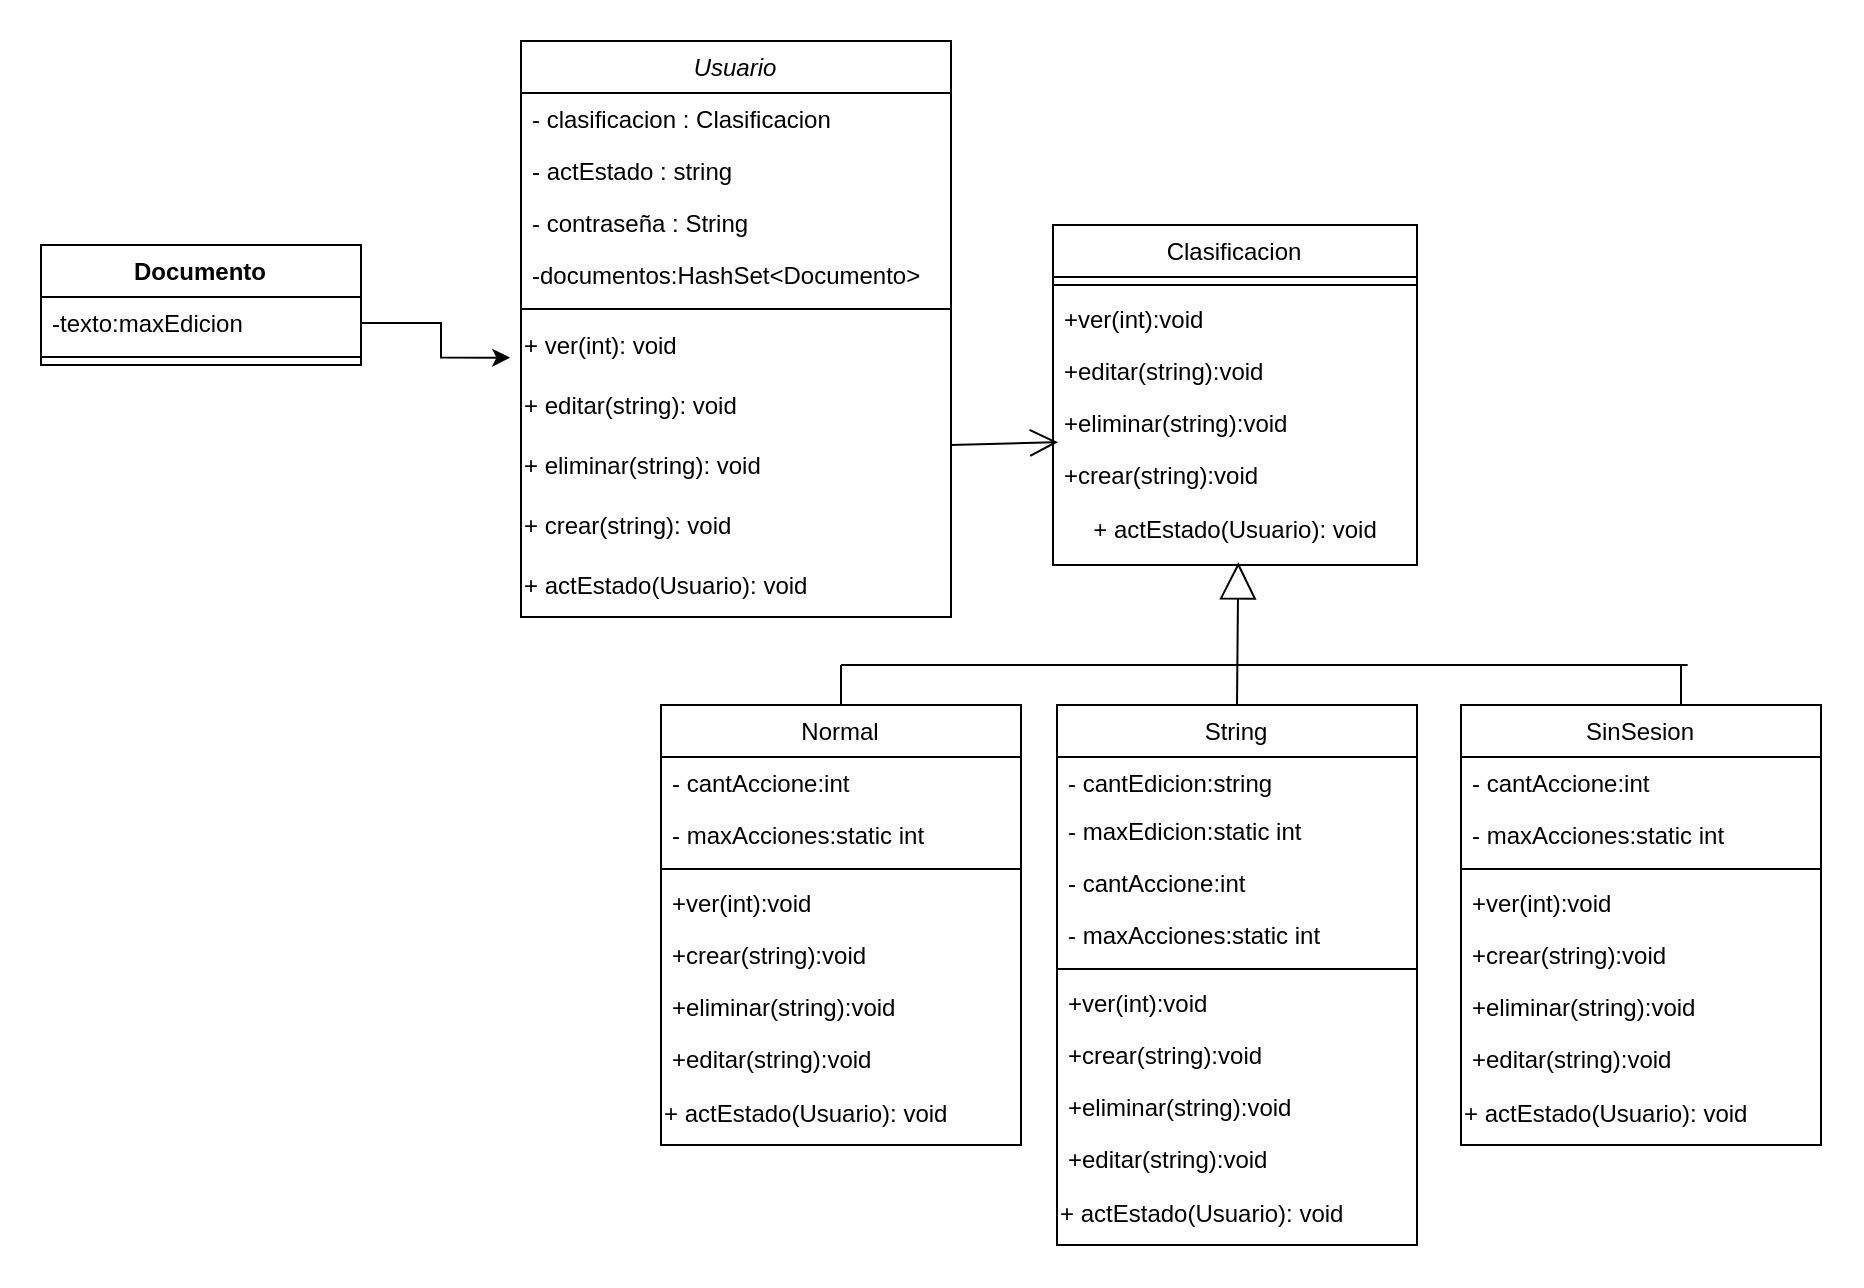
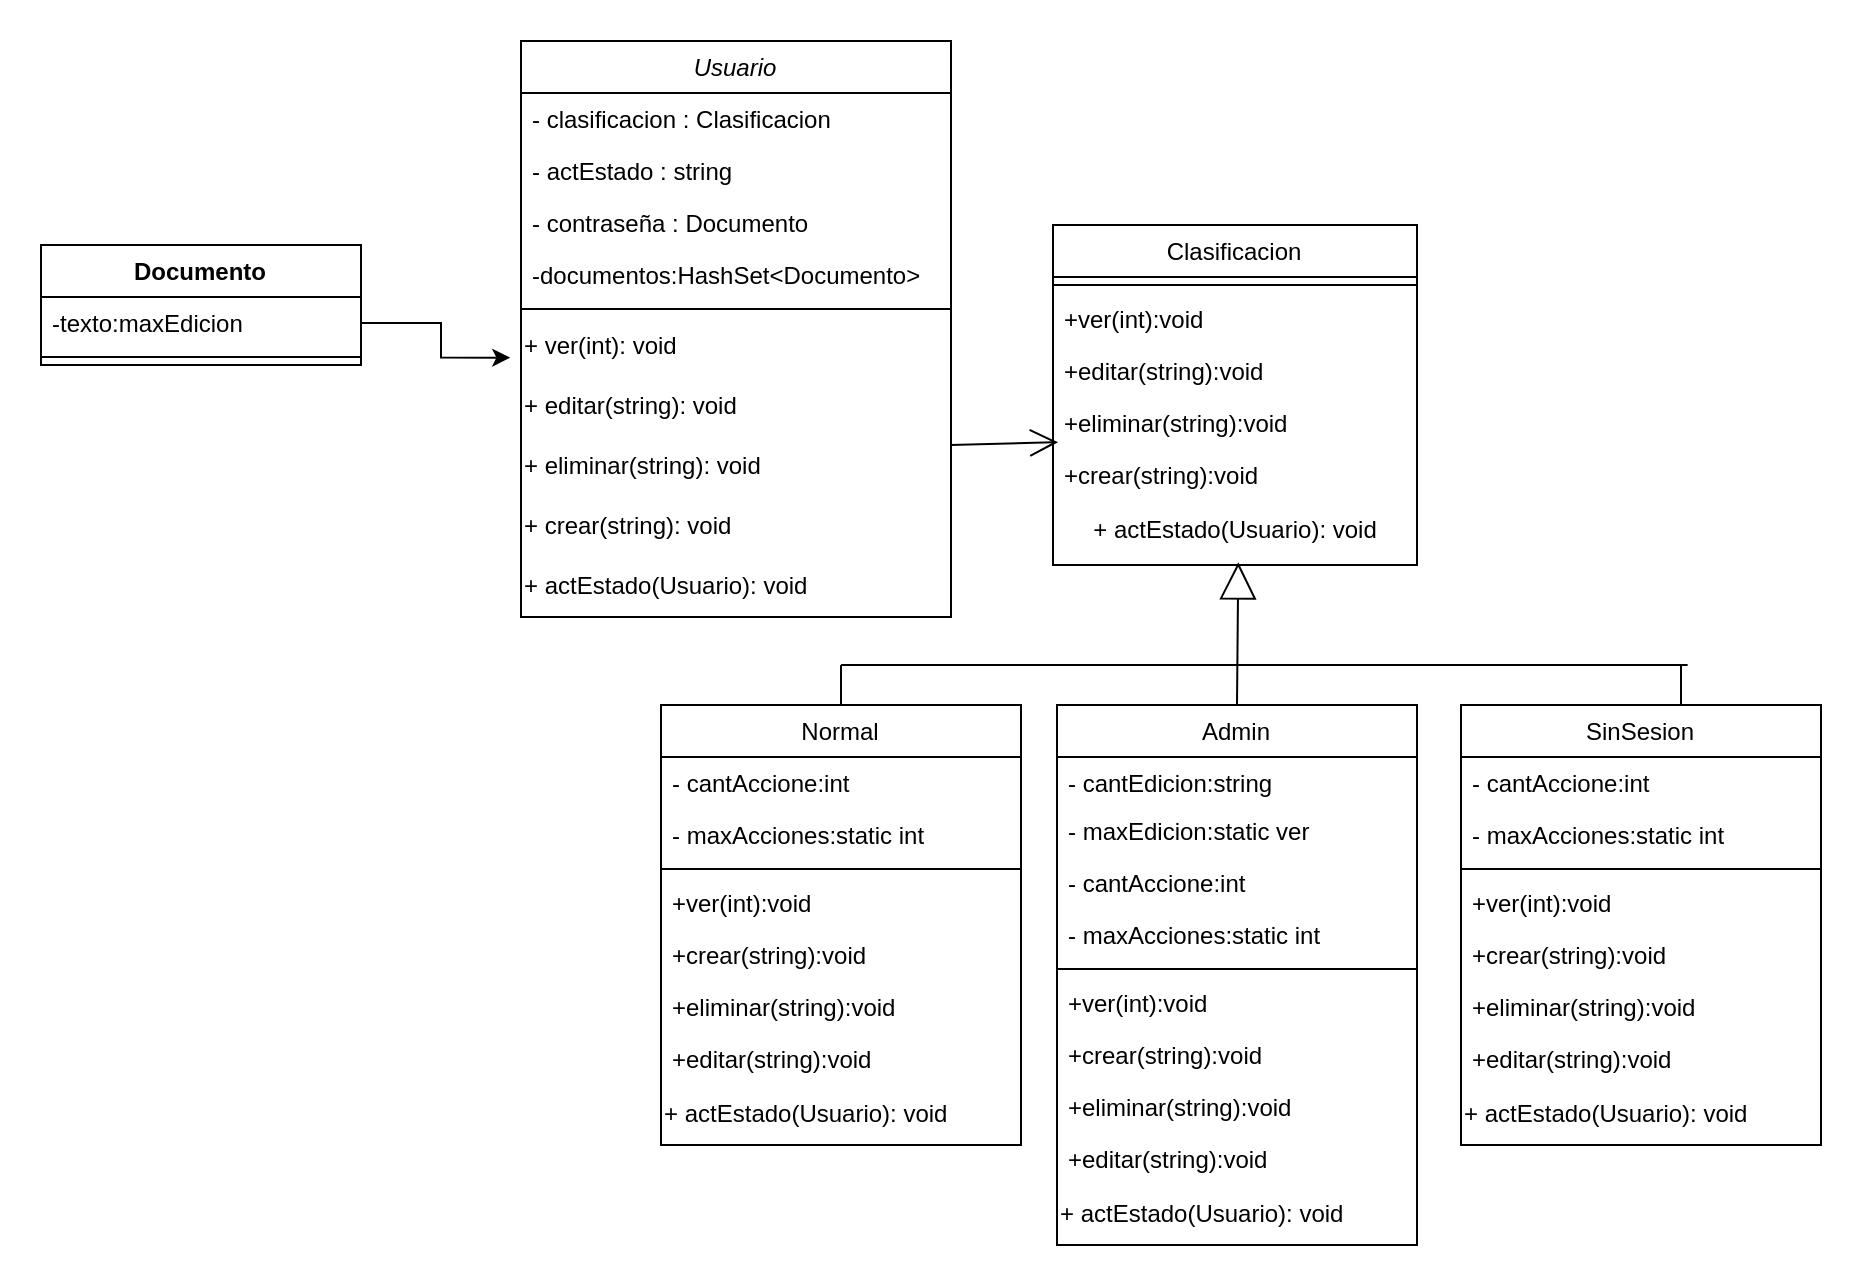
- <mxCell id="5" value="- contraseña : String" style="text;align=left;verticalAlign=top;spacingLeft=4;spacingRight=4;overflow=hidden;rotatable=0;points=[[0,0.5],[1,0.5]];portConstraint=eastwest;rounded=0;shadow=0;html=0;" parent="2" vertex="1"><mxGeometry y="78" width="215" height="26" as="geometry" /></mxCell>
+ <mxCell id="5" value="- contraseña : Documento" style="text;align=left;verticalAlign=top;spacingLeft=4;spacingRight=4;overflow=hidden;rotatable=0;points=[[0,0.5],[1,0.5]];portConstraint=eastwest;rounded=0;shadow=0;html=0;" parent="2" vertex="1"><mxGeometry y="78" width="215" height="26" as="geometry" /></mxCell>
- <mxCell id="29" value="String" style="swimlane;fontStyle=0;align=center;verticalAlign=top;childLayout=stackLayout;horizontal=1;startSize=26;horizontalStack=0;resizeParent=1;resizeLast=0;collapsible=1;marginBottom=0;rounded=0;shadow=0;strokeWidth=1;" vertex="1" parent="1"><mxGeometry x="528" y="352" width="180" height="270" as="geometry"><mxRectangle x="530" y="420" width="170" height="26" as="alternateBounds" /></mxGeometry></mxCell>
+ <mxCell id="29" value="Admin" style="swimlane;fontStyle=0;align=center;verticalAlign=top;childLayout=stackLayout;horizontal=1;startSize=26;horizontalStack=0;resizeParent=1;resizeLast=0;collapsible=1;marginBottom=0;rounded=0;shadow=0;strokeWidth=1;" vertex="1" parent="1"><mxGeometry x="528" y="352" width="180" height="270" as="geometry"><mxRectangle x="530" y="420" width="170" height="26" as="alternateBounds" /></mxGeometry></mxCell>
- <mxCell id="31" value="- maxEdicion:static int" style="text;align=left;verticalAlign=top;spacingLeft=4;spacingRight=4;overflow=hidden;rotatable=0;points=[[0,0.5],[1,0.5]];portConstraint=eastwest;" vertex="1" parent="29"><mxGeometry y="50" width="180" height="26" as="geometry" /></mxCell>
+ <mxCell id="31" value="- maxEdicion:static ver" style="text;align=left;verticalAlign=top;spacingLeft=4;spacingRight=4;overflow=hidden;rotatable=0;points=[[0,0.5],[1,0.5]];portConstraint=eastwest;" vertex="1" parent="29"><mxGeometry y="50" width="180" height="26" as="geometry" /></mxCell>
